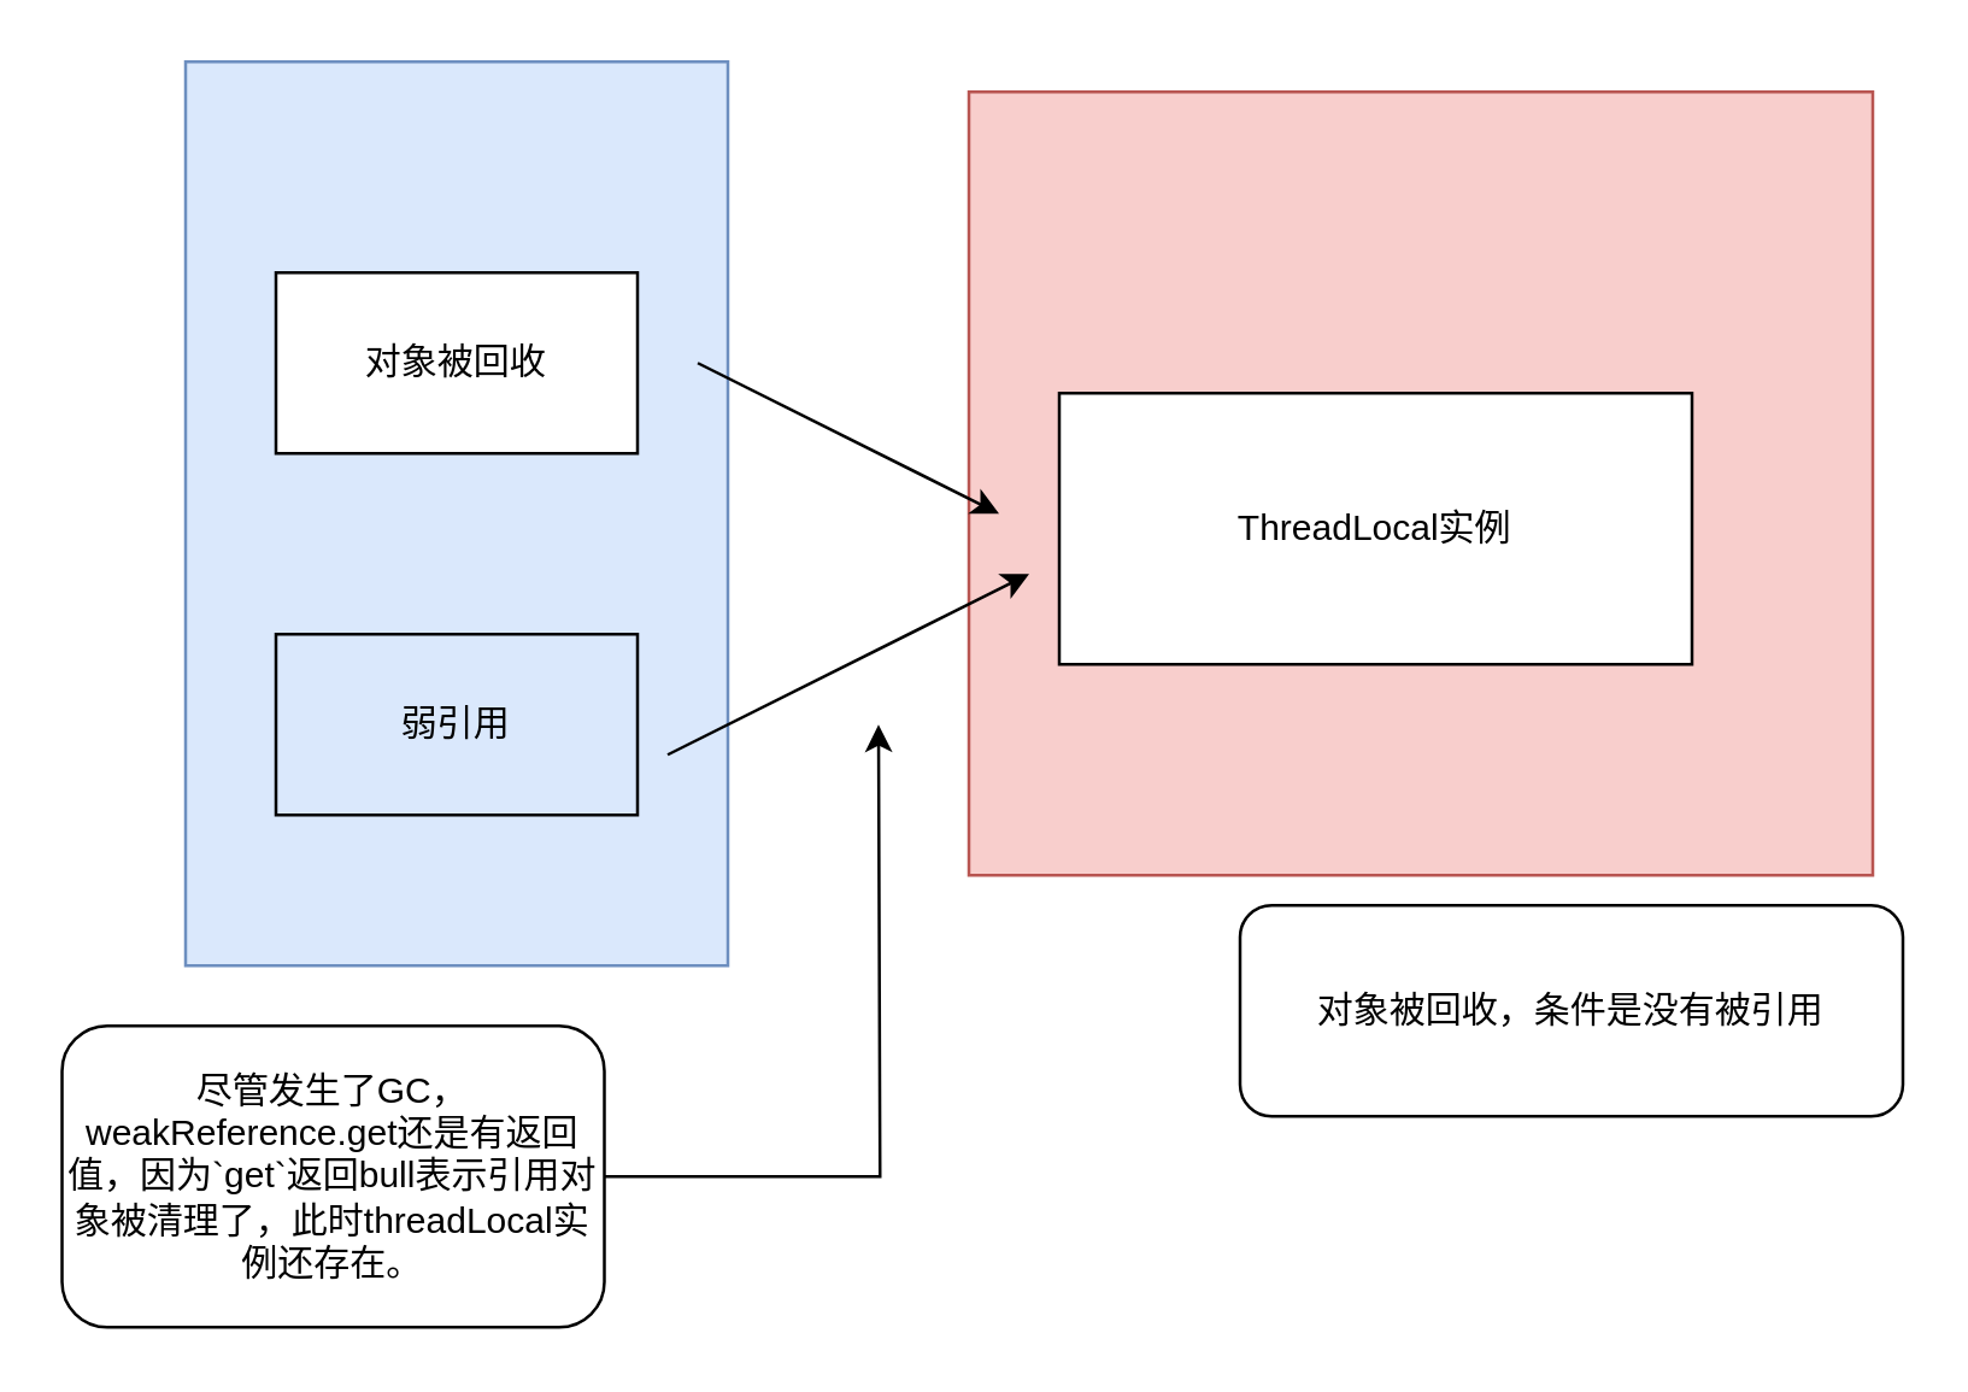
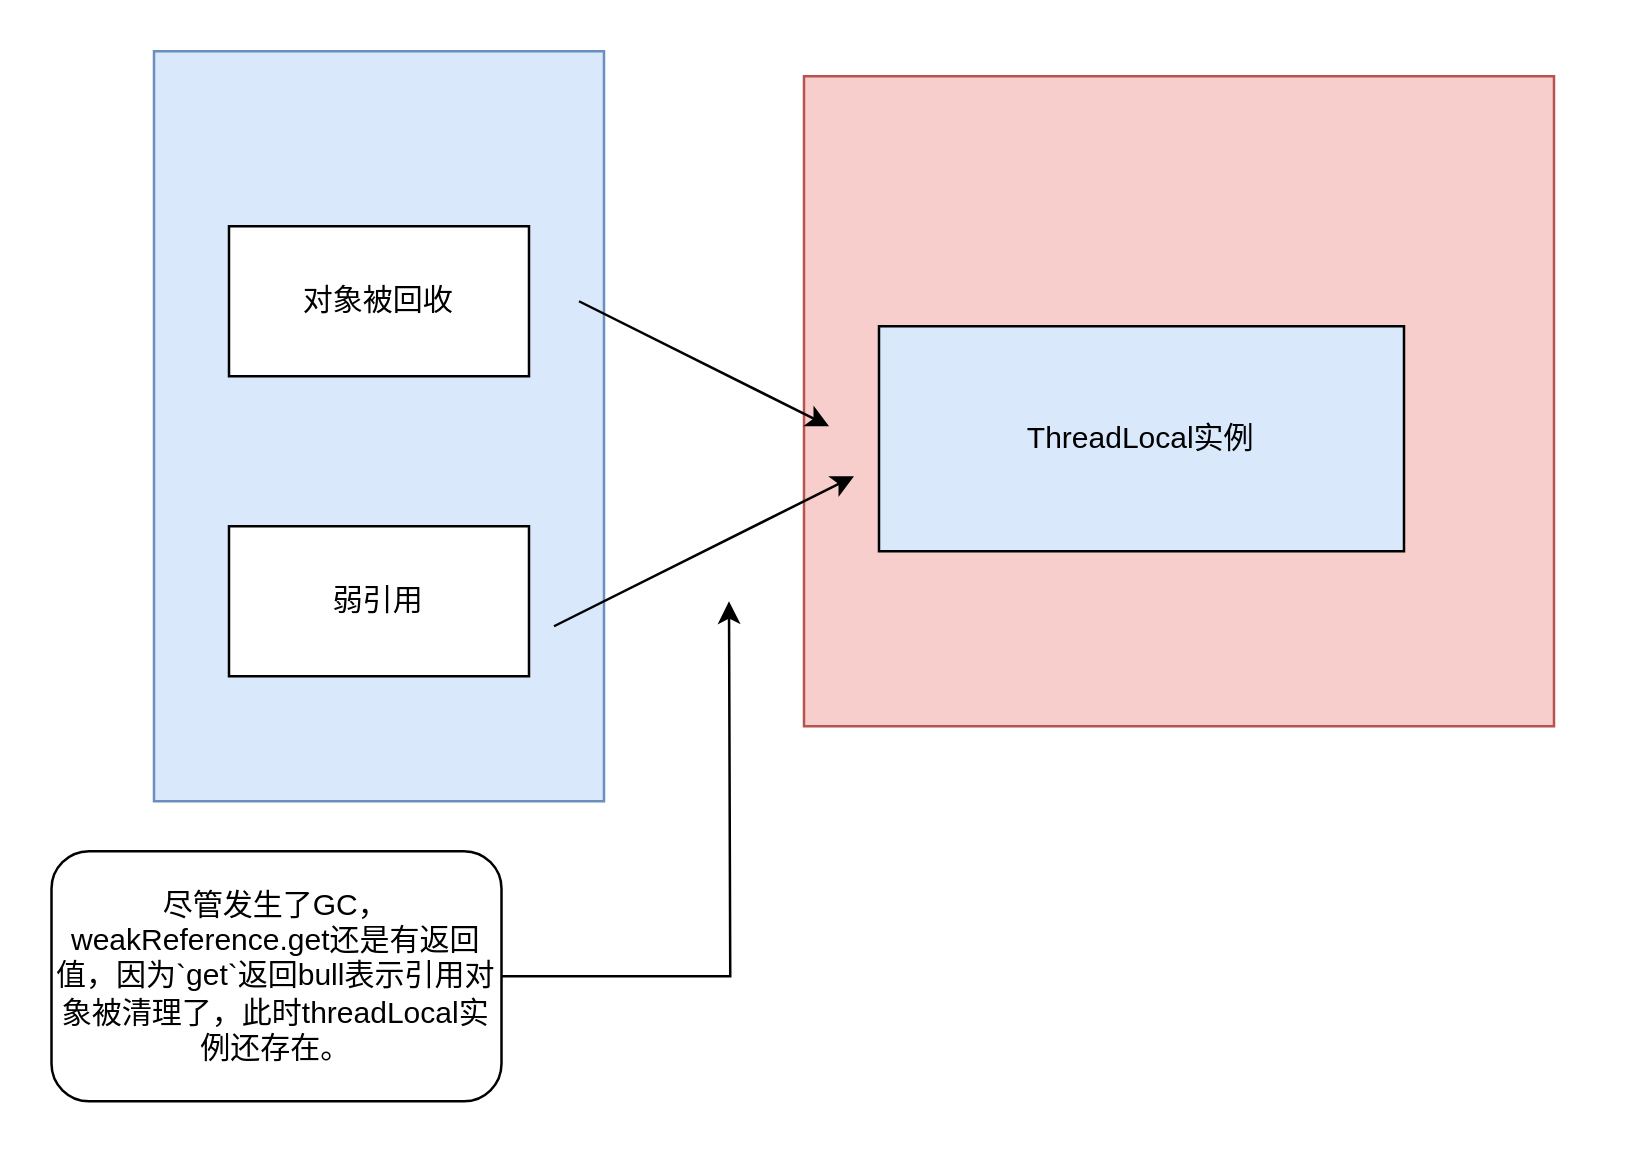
- <mxCell id="4" value="ThreadLocal实例" style="rounded=0;whiteSpace=wrap;html=1;" vertex="1" parent="1"><mxGeometry x="351" y="130" width="210" height="90" as="geometry" /></mxCell>
+ <mxCell id="4" value="ThreadLocal实例" style="rounded=0;whiteSpace=wrap;html=1;fillColor=#dae8fc;" vertex="1" parent="1"><mxGeometry x="351" y="130" width="210" height="90" as="geometry" /></mxCell>
- <mxCell id="6" value="弱引用" style="rounded=0;whiteSpace=wrap;html=1;fillColor=#dae8fc;" vertex="1" parent="1"><mxGeometry x="91" y="210" width="120" height="60" as="geometry" /></mxCell>
+ <mxCell id="6" value="弱引用" style="rounded=0;whiteSpace=wrap;html=1;" vertex="1" parent="1"><mxGeometry x="91" y="210" width="120" height="60" as="geometry" /></mxCell>
- <mxCell id="9" value="对象被回收，条件是没有被引用" style="rounded=1;whiteSpace=wrap;html=1;" vertex="1" parent="1"><mxGeometry x="411" y="300" width="220" height="70" as="geometry" /></mxCell>
